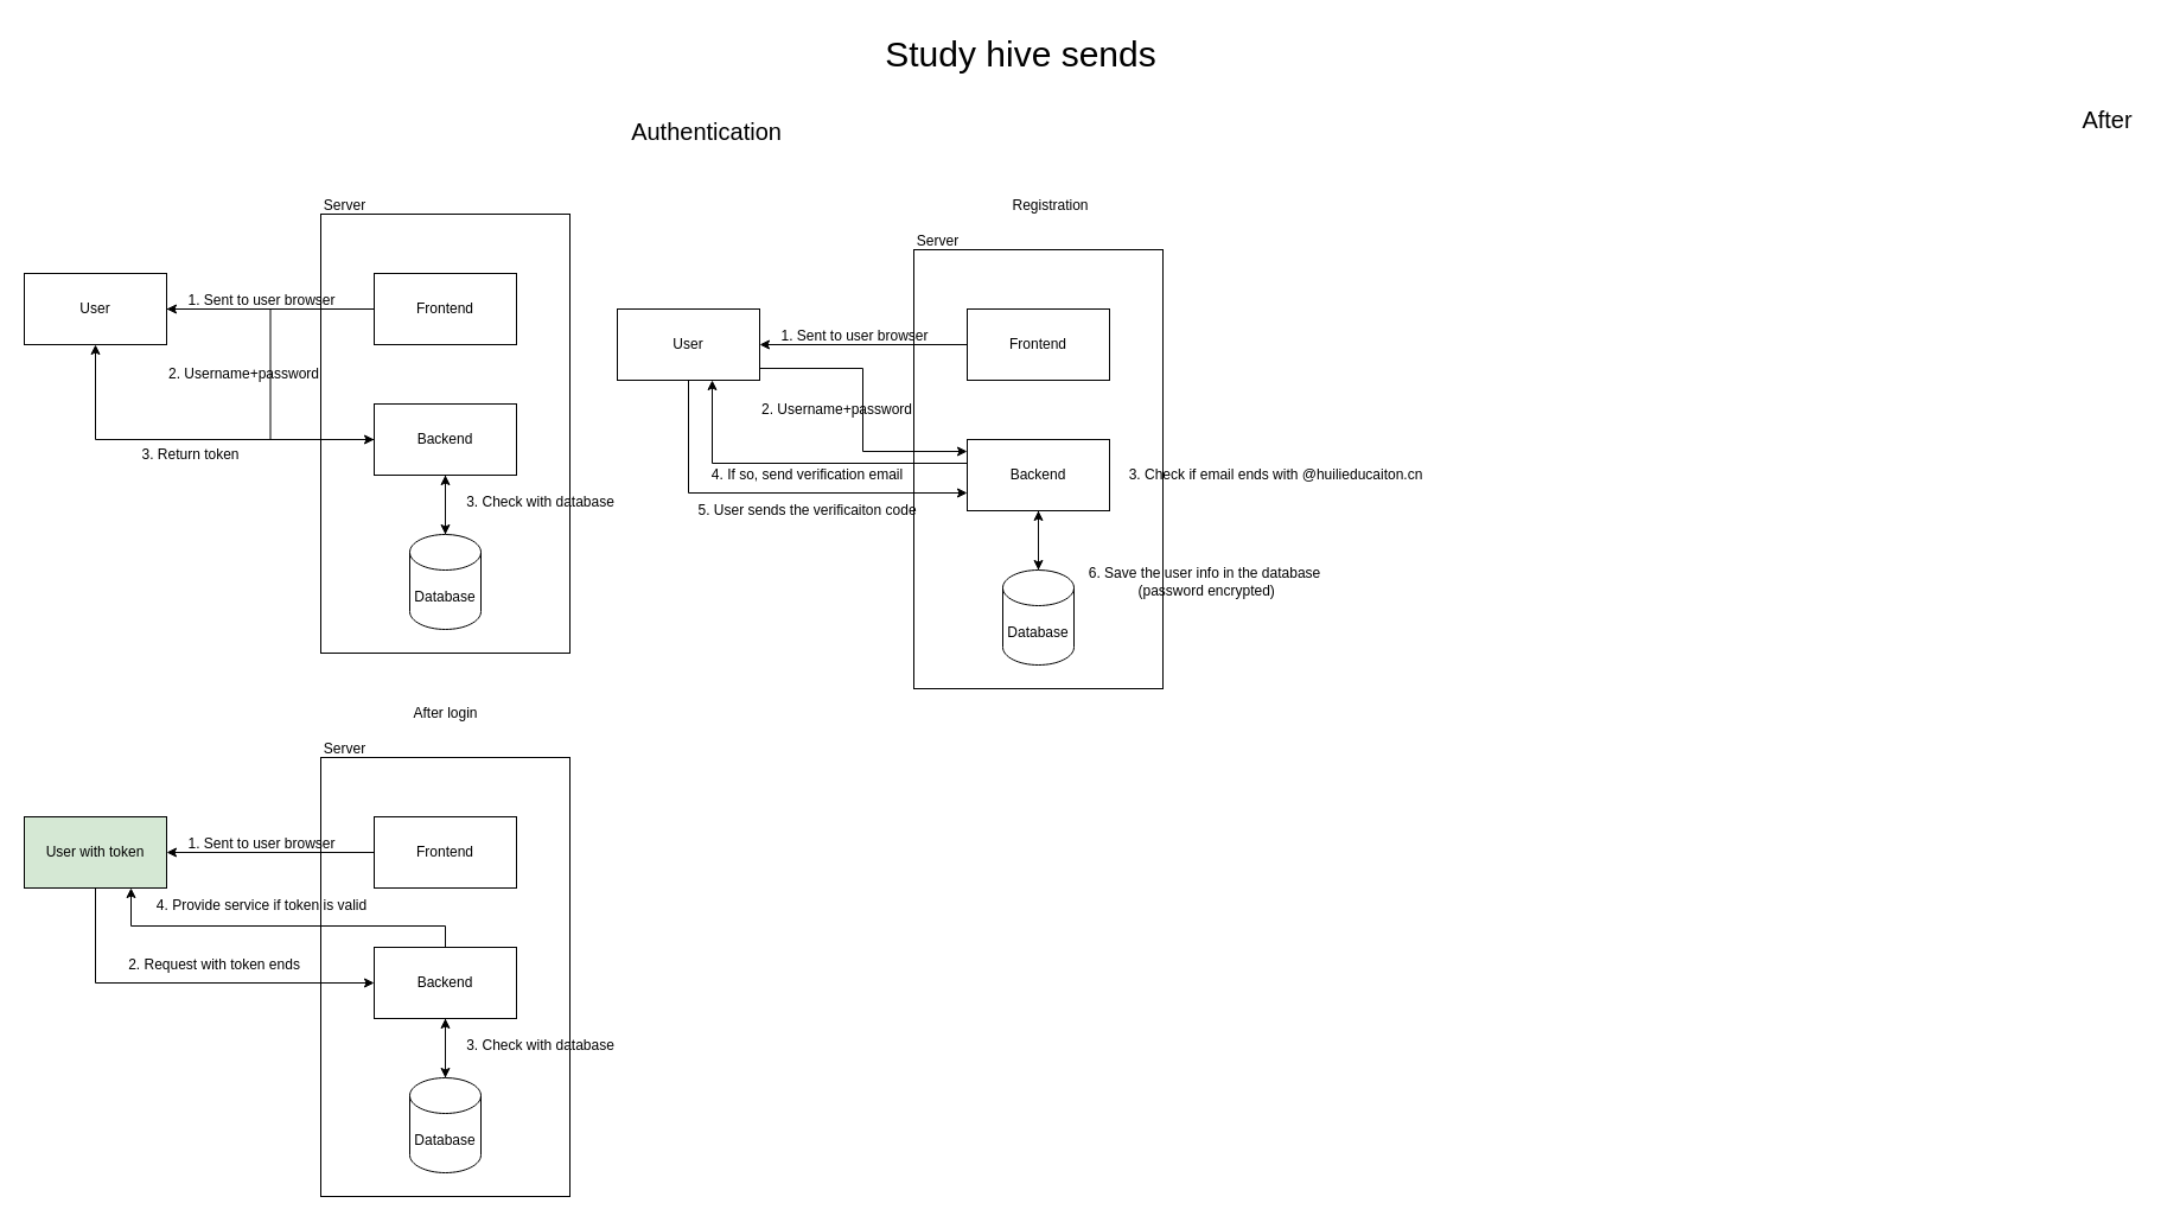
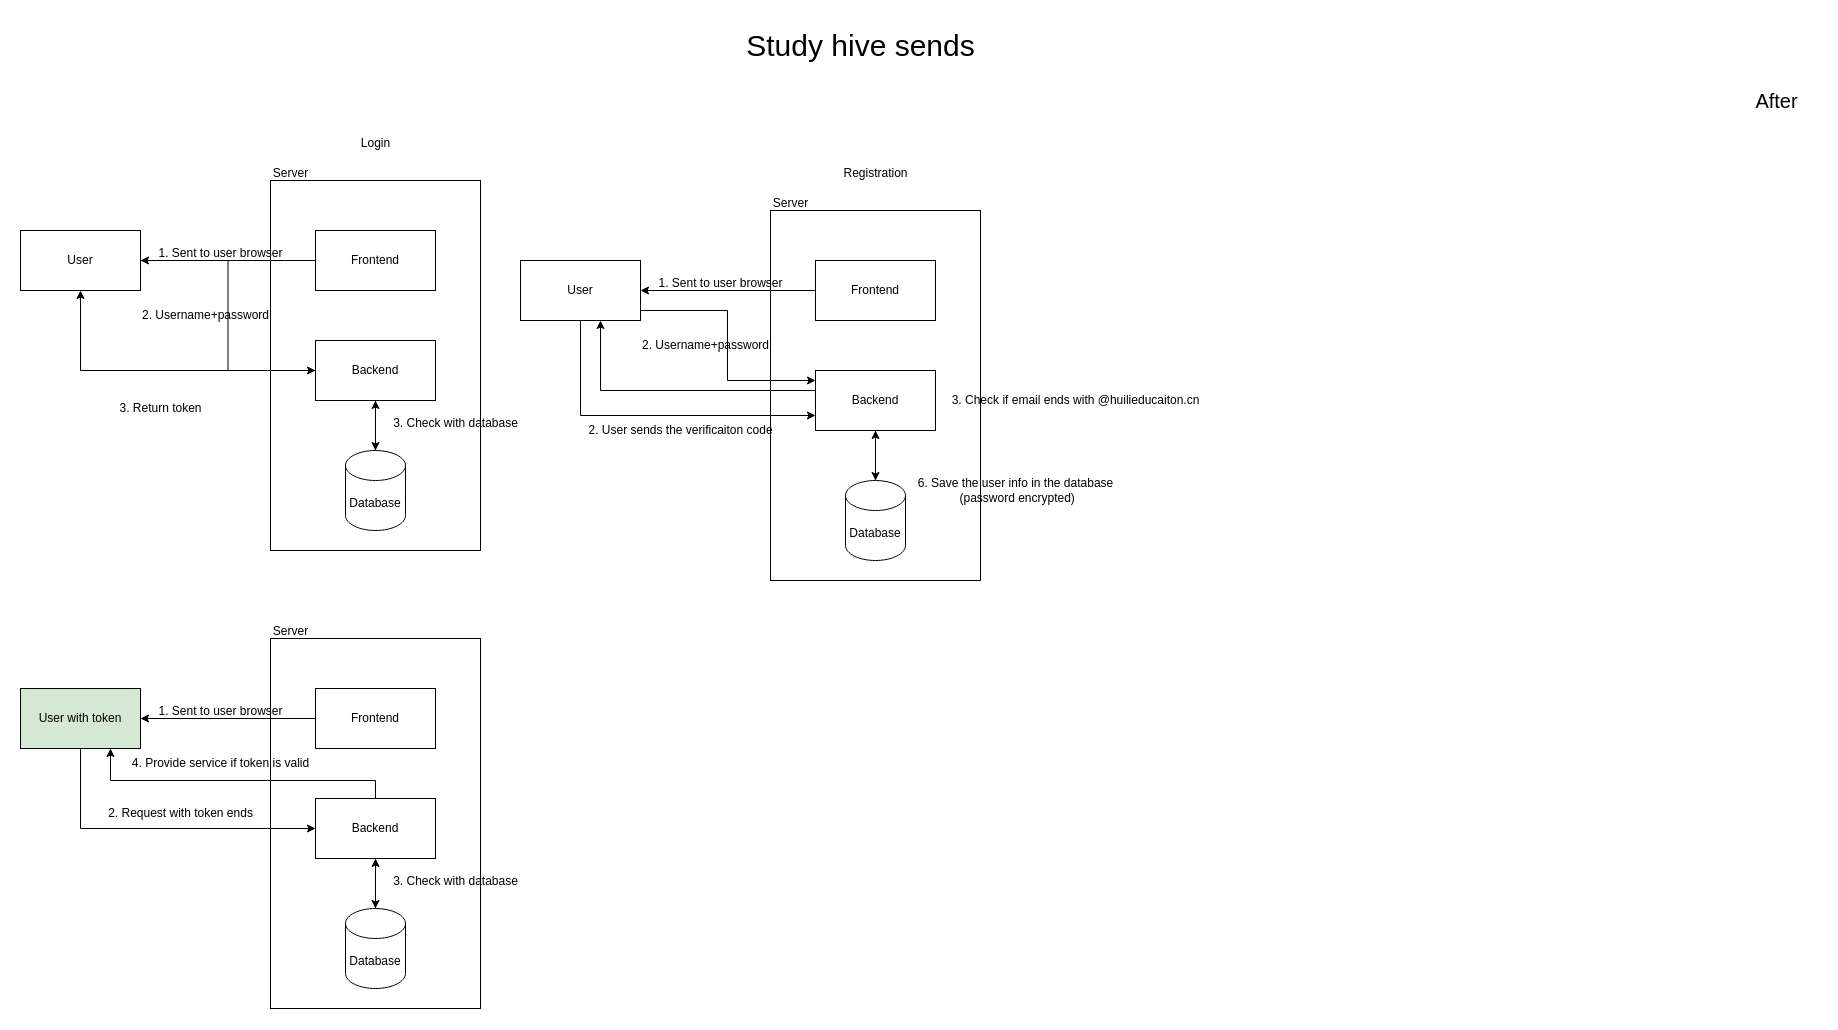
- <mxCell id="3" value="&lt;font style=&quot;font-size: 20px;&quot;&gt;Authentication&lt;/font&gt;" style="text;html=1;align=center;verticalAlign=middle;resizable=0;points=[];autosize=1;strokeColor=none;fillColor=none;" parent="1" vertex="1"><mxGeometry x="520" y="90" width="150" height="40" as="geometry" /></mxCell>
+ <mxCell id="4" value="Login" style="text;html=1;align=center;verticalAlign=middle;resizable=0;points=[];autosize=1;strokeColor=none;fillColor=none;" parent="1" vertex="1"><mxGeometry x="350" y="128" width="50" height="30" as="geometry" /></mxCell>
- <mxCell id="36" value="Registration" style="text;html=1;align=center;verticalAlign=middle;resizable=0;points=[];autosize=1;strokeColor=none;fillColor=none;" parent="1" vertex="1"><mxGeometry x="840" y="158" width="90" height="30" as="geometry" /></mxCell>
+ <mxCell id="36" value="Registration" style="text;html=1;align=center;verticalAlign=middle;resizable=0;points=[];autosize=1;strokeColor=none;fillColor=none;" parent="1" vertex="1"><mxGeometry x="830" y="158" width="90" height="30" as="geometry" /></mxCell>
- <mxCell id="19" value="3. Return token" style="text;html=1;align=center;verticalAlign=middle;resizable=0;points=[];autosize=1;strokeColor=none;fillColor=none;" parent="1" vertex="1"><mxGeometry x="105" y="368" width="110" height="30" as="geometry" /></mxCell>
+ <mxCell id="19" value="3. Return token" style="text;html=1;align=center;verticalAlign=middle;resizable=0;points=[];autosize=1;strokeColor=none;fillColor=none;" parent="1" vertex="1"><mxGeometry x="105" y="393" width="110" height="30" as="geometry" /></mxCell>
- <mxCell id="52" value="4. If so, send verification email" style="text;html=1;align=center;verticalAlign=middle;resizable=0;points=[];autosize=1;strokeColor=none;fillColor=none;" parent="1" vertex="1"><mxGeometry x="590" y="385" width="180" height="30" as="geometry" /></mxCell>
- <mxCell id="53" value="5. User sends the verificaiton code" style="text;html=1;align=center;verticalAlign=middle;resizable=0;points=[];autosize=1;strokeColor=none;fillColor=none;" parent="1" vertex="1"><mxGeometry x="575" y="415" width="210" height="30" as="geometry" /></mxCell>
+ <mxCell id="53" value="2. User sends the verificaiton code" style="text;html=1;align=center;verticalAlign=middle;resizable=0;points=[];autosize=1;strokeColor=none;fillColor=none;" parent="1" vertex="1"><mxGeometry x="575" y="415" width="210" height="30" as="geometry" /></mxCell>
- <mxCell id="20" value="After login" style="text;html=1;align=center;verticalAlign=middle;resizable=0;points=[];autosize=1;strokeColor=none;fillColor=none;" parent="1" vertex="1"><mxGeometry x="335" y="586" width="80" height="30" as="geometry" /></mxCell>
